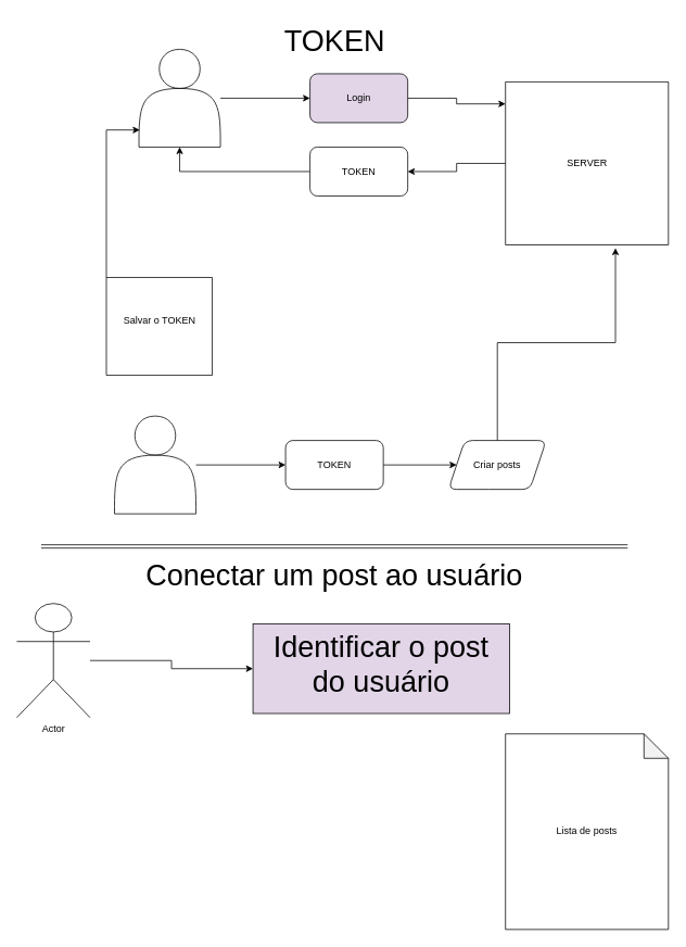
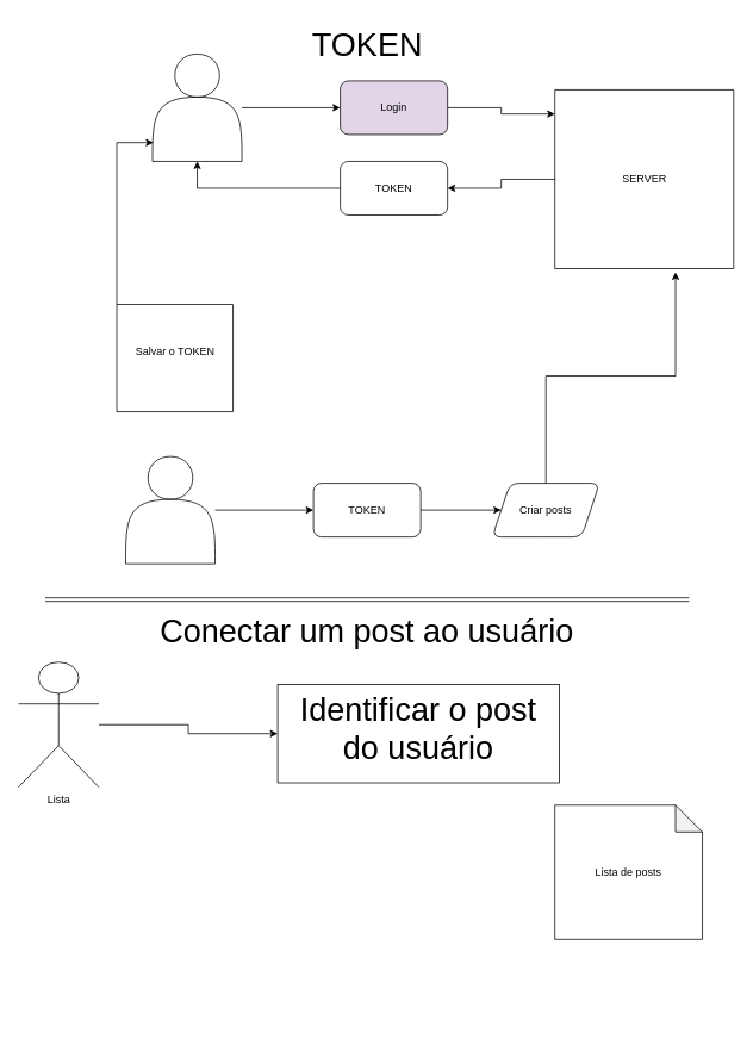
- <mxCell id="25" value="&lt;font style=&quot;font-size: 36px;&quot;&gt;Identificar o post do usuário&lt;/font&gt;" style="whiteSpace=wrap;html=1;verticalAlign=top;fillColor=#e1d5e7;" vertex="1" parent="1"><mxGeometry x="310" y="765" width="315" height="110" as="geometry" /></mxCell>
+ <mxCell id="25" value="&lt;font style=&quot;font-size: 36px;&quot;&gt;Identificar o post do usuário&lt;/font&gt;" style="whiteSpace=wrap;html=1;verticalAlign=top;" vertex="1" parent="1"><mxGeometry x="310" y="765" width="315" height="110" as="geometry" /></mxCell>
- <mxCell id="24" value="Actor" style="shape=umlActor;verticalLabelPosition=bottom;verticalAlign=top;html=1;outlineConnect=0;" vertex="1" parent="1"><mxGeometry x="20" y="740" width="90" height="140" as="geometry" /></mxCell>
+ <mxCell id="24" value="Lista" style="shape=umlActor;verticalLabelPosition=bottom;verticalAlign=top;html=1;outlineConnect=0;" vertex="1" parent="1"><mxGeometry x="20" y="740" width="90" height="140" as="geometry" /></mxCell>
- <mxCell id="26" value="Lista de posts" style="shape=note;whiteSpace=wrap;html=1;backgroundOutline=1;darkOpacity=0.05;" vertex="1" parent="1"><mxGeometry x="620" y="900" width="200" height="240" as="geometry" /></mxCell>
+ <mxCell id="26" value="Lista de posts" style="shape=note;whiteSpace=wrap;html=1;backgroundOutline=1;darkOpacity=0.05;" vertex="1" parent="1"><mxGeometry x="620" y="900" width="165" height="150" as="geometry" /></mxCell>
